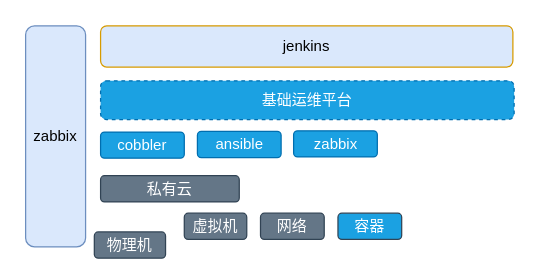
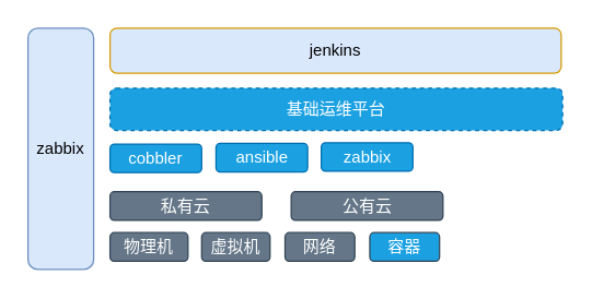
+ <mxCell id="7" value="公有云" style="rounded=1;whiteSpace=wrap;html=1;fillColor=#647687;strokeColor=#314354;fontColor=#ffffff;" vertex="1" parent="1"><mxGeometry x="212.5" y="140" width="111" height="21" as="geometry" /></mxCell>
- <mxCell id="8" value="物理机" style="rounded=1;whiteSpace=wrap;html=1;fillColor=#647687;strokeColor=#314354;fontColor=#ffffff;" vertex="1" parent="1"><mxGeometry x="75" y="185" width="57" height="21" as="geometry" /></mxCell>
+ <mxCell id="8" value="物理机" style="rounded=1;whiteSpace=wrap;html=1;fillColor=#647687;strokeColor=#314354;fontColor=#ffffff;" vertex="1" parent="1"><mxGeometry x="80" y="170" width="57" height="21" as="geometry" /></mxCell>
